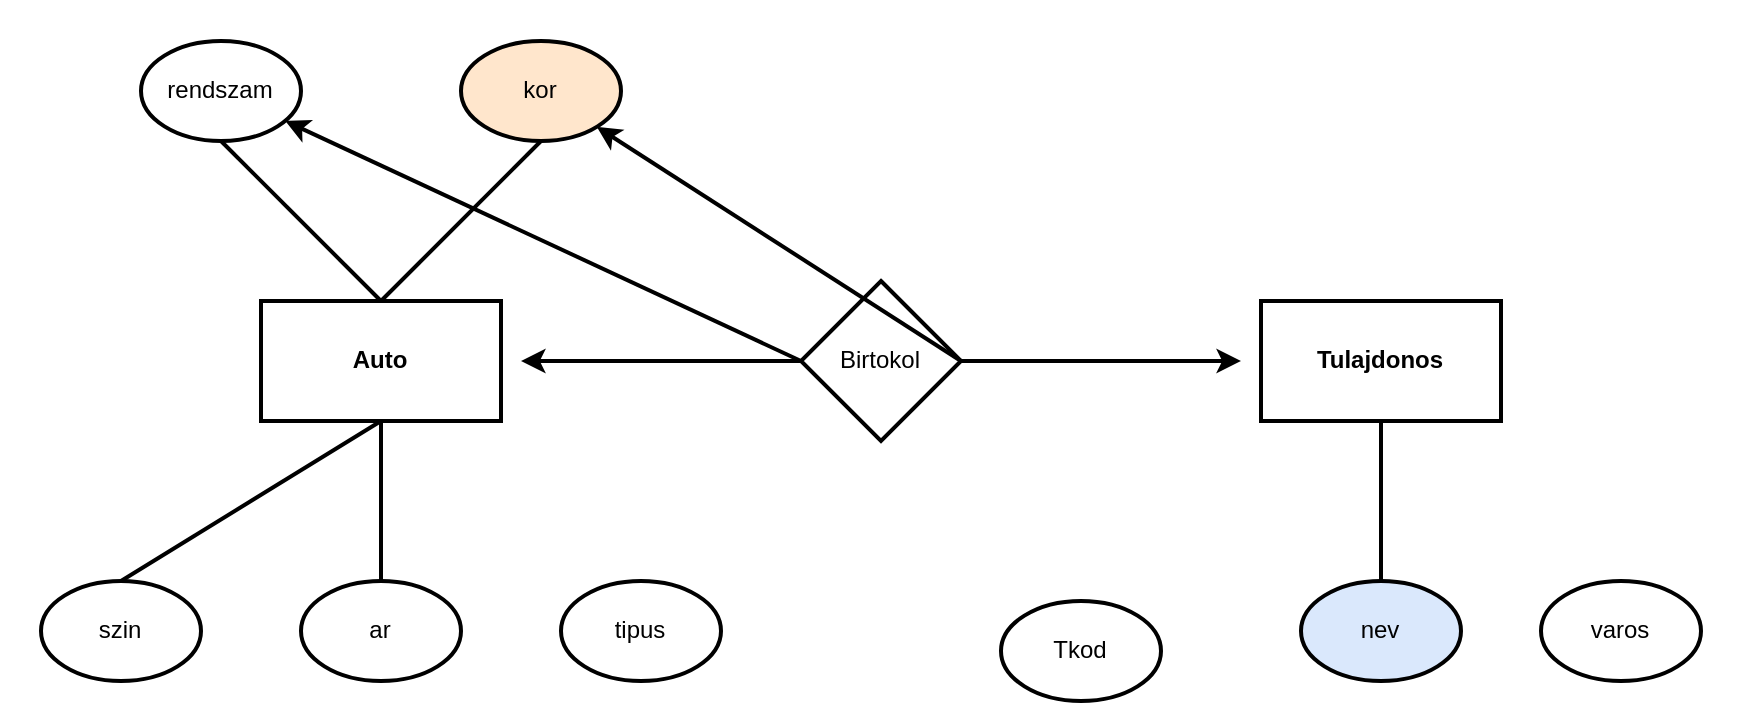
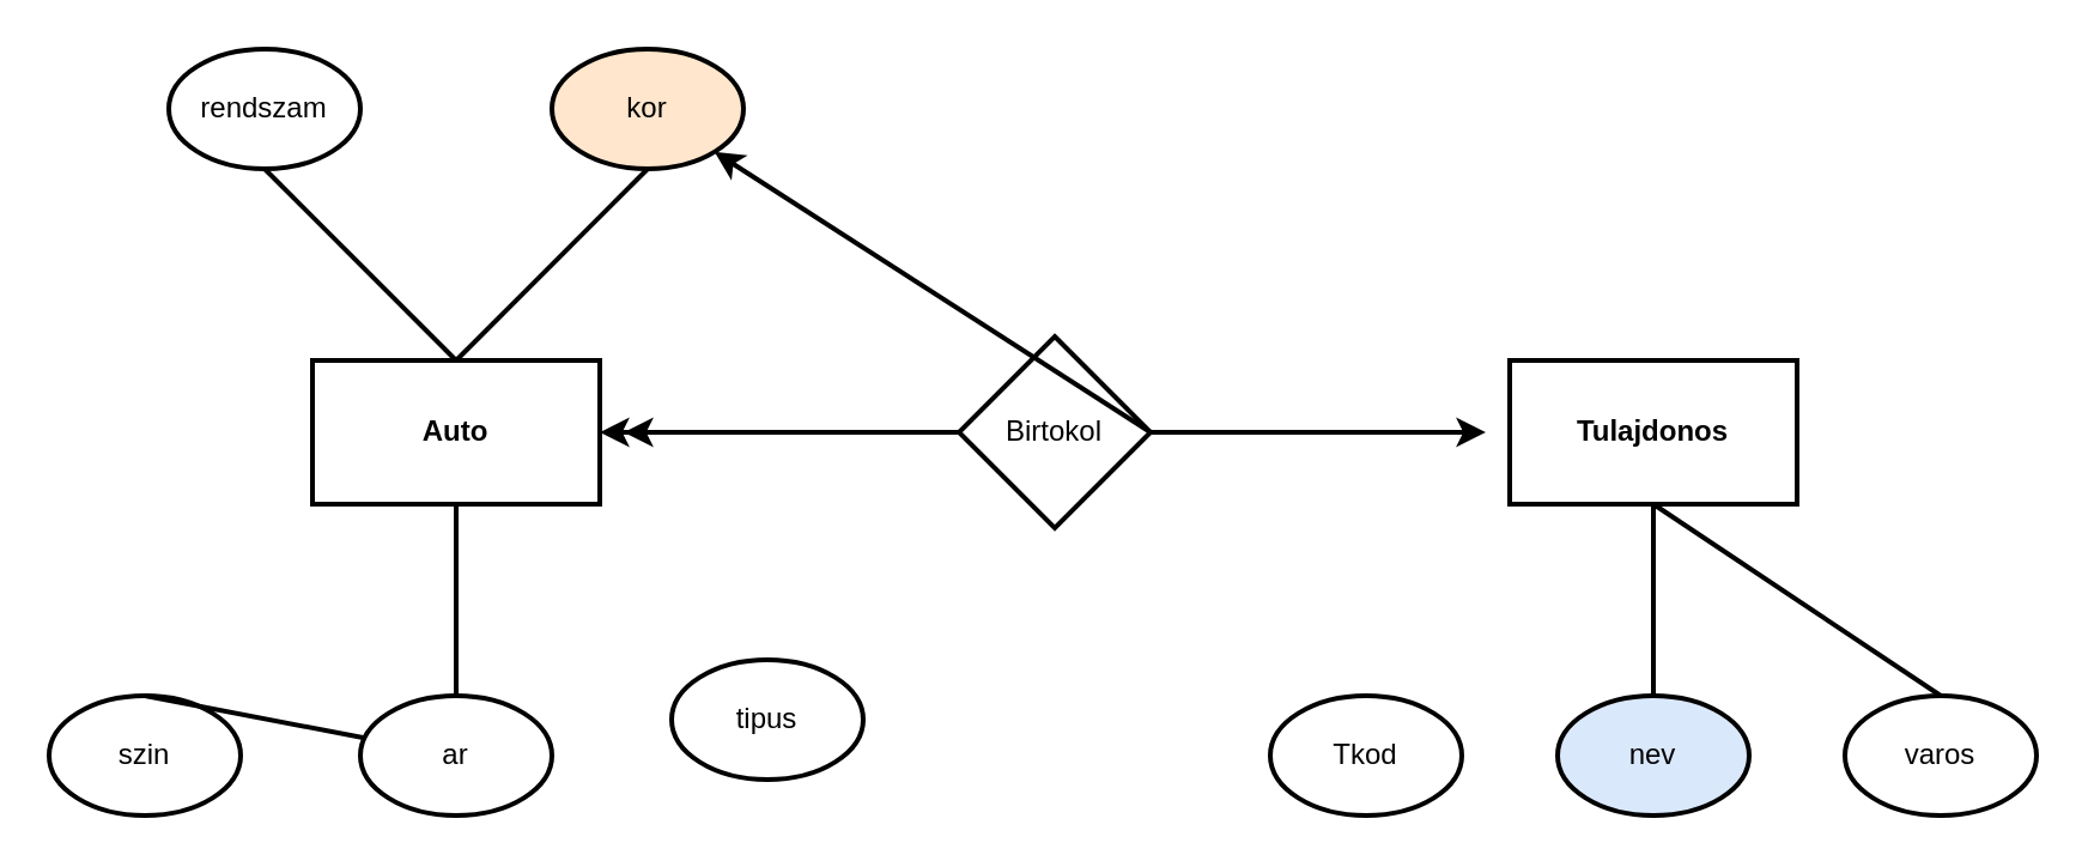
- <mxCell id="19" value="" style="endArrow=classic;html=1;rounded=0;exitX=0;exitY=0.5;exitDx=0;exitDy=0;strokeWidth=2;" edge="1" parent="1" source="18" target="3"><mxGeometry width="50" height="50" relative="1" as="geometry"><mxPoint x="360" y="260" as="sourcePoint" /><mxPoint x="410" y="210" as="targetPoint" /></mxGeometry></mxCell>
+ <mxCell id="19" value="" style="endArrow=classic;html=1;rounded=0;exitX=0;exitY=0.5;exitDx=0;exitDy=0;entryX=1;entryY=0.5;entryDx=0;entryDy=0;strokeWidth=2;" edge="1" parent="1" source="18" target="2"><mxGeometry width="50" height="50" relative="1" as="geometry"><mxPoint x="360" y="260" as="sourcePoint" /><mxPoint x="410" y="210" as="targetPoint" /></mxGeometry></mxCell>
- <mxCell id="8" value="" style="endArrow=none;html=1;rounded=0;exitX=0.5;exitY=0;exitDx=0;exitDy=0;entryX=0.5;entryY=1;entryDx=0;entryDy=0;strokeWidth=2;" edge="1" parent="1" source="5" target="2"><mxGeometry width="50" height="50" relative="1" as="geometry"><mxPoint x="150" y="260" as="sourcePoint" /><mxPoint x="190" y="240" as="targetPoint" /></mxGeometry></mxCell>
+ <mxCell id="8" value="" style="endArrow=none;html=1;rounded=0;exitX=0.5;exitY=0;exitDx=0;exitDy=0;strokeWidth=2;" edge="1" parent="1" source="5" target="7"><mxGeometry width="50" height="50" relative="1" as="geometry"><mxPoint x="150" y="260" as="sourcePoint" /><mxPoint x="190" y="240" as="targetPoint" /></mxGeometry></mxCell>
+ <mxCell id="17" value="" style="endArrow=none;html=1;rounded=0;exitX=0.5;exitY=0;exitDx=0;exitDy=0;entryX=0.5;entryY=1;entryDx=0;entryDy=0;strokeWidth=2;" edge="1" parent="1" source="15" target="12"><mxGeometry width="50" height="50" relative="1" as="geometry"><mxPoint x="430" y="260" as="sourcePoint" /><mxPoint x="480" y="210" as="targetPoint" /></mxGeometry></mxCell>
- <mxCell id="4" value="tipus" style="ellipse;whiteSpace=wrap;html=1;strokeWidth=2;" vertex="1" parent="1"><mxGeometry x="280" y="290" width="80" height="50" as="geometry" /></mxCell>
+ <mxCell id="4" value="tipus" style="ellipse;whiteSpace=wrap;html=1;strokeWidth=2;" vertex="1" parent="1"><mxGeometry x="280" y="275" width="80" height="50" as="geometry" /></mxCell>
- <mxCell id="13" value="Tkod" style="ellipse;whiteSpace=wrap;html=1;strokeWidth=2;" vertex="1" parent="1"><mxGeometry x="500" y="300" width="80" height="50" as="geometry" /></mxCell>
+ <mxCell id="13" value="Tkod" style="ellipse;whiteSpace=wrap;html=1;strokeWidth=2;" vertex="1" parent="1"><mxGeometry x="530" y="290" width="80" height="50" as="geometry" /></mxCell>
